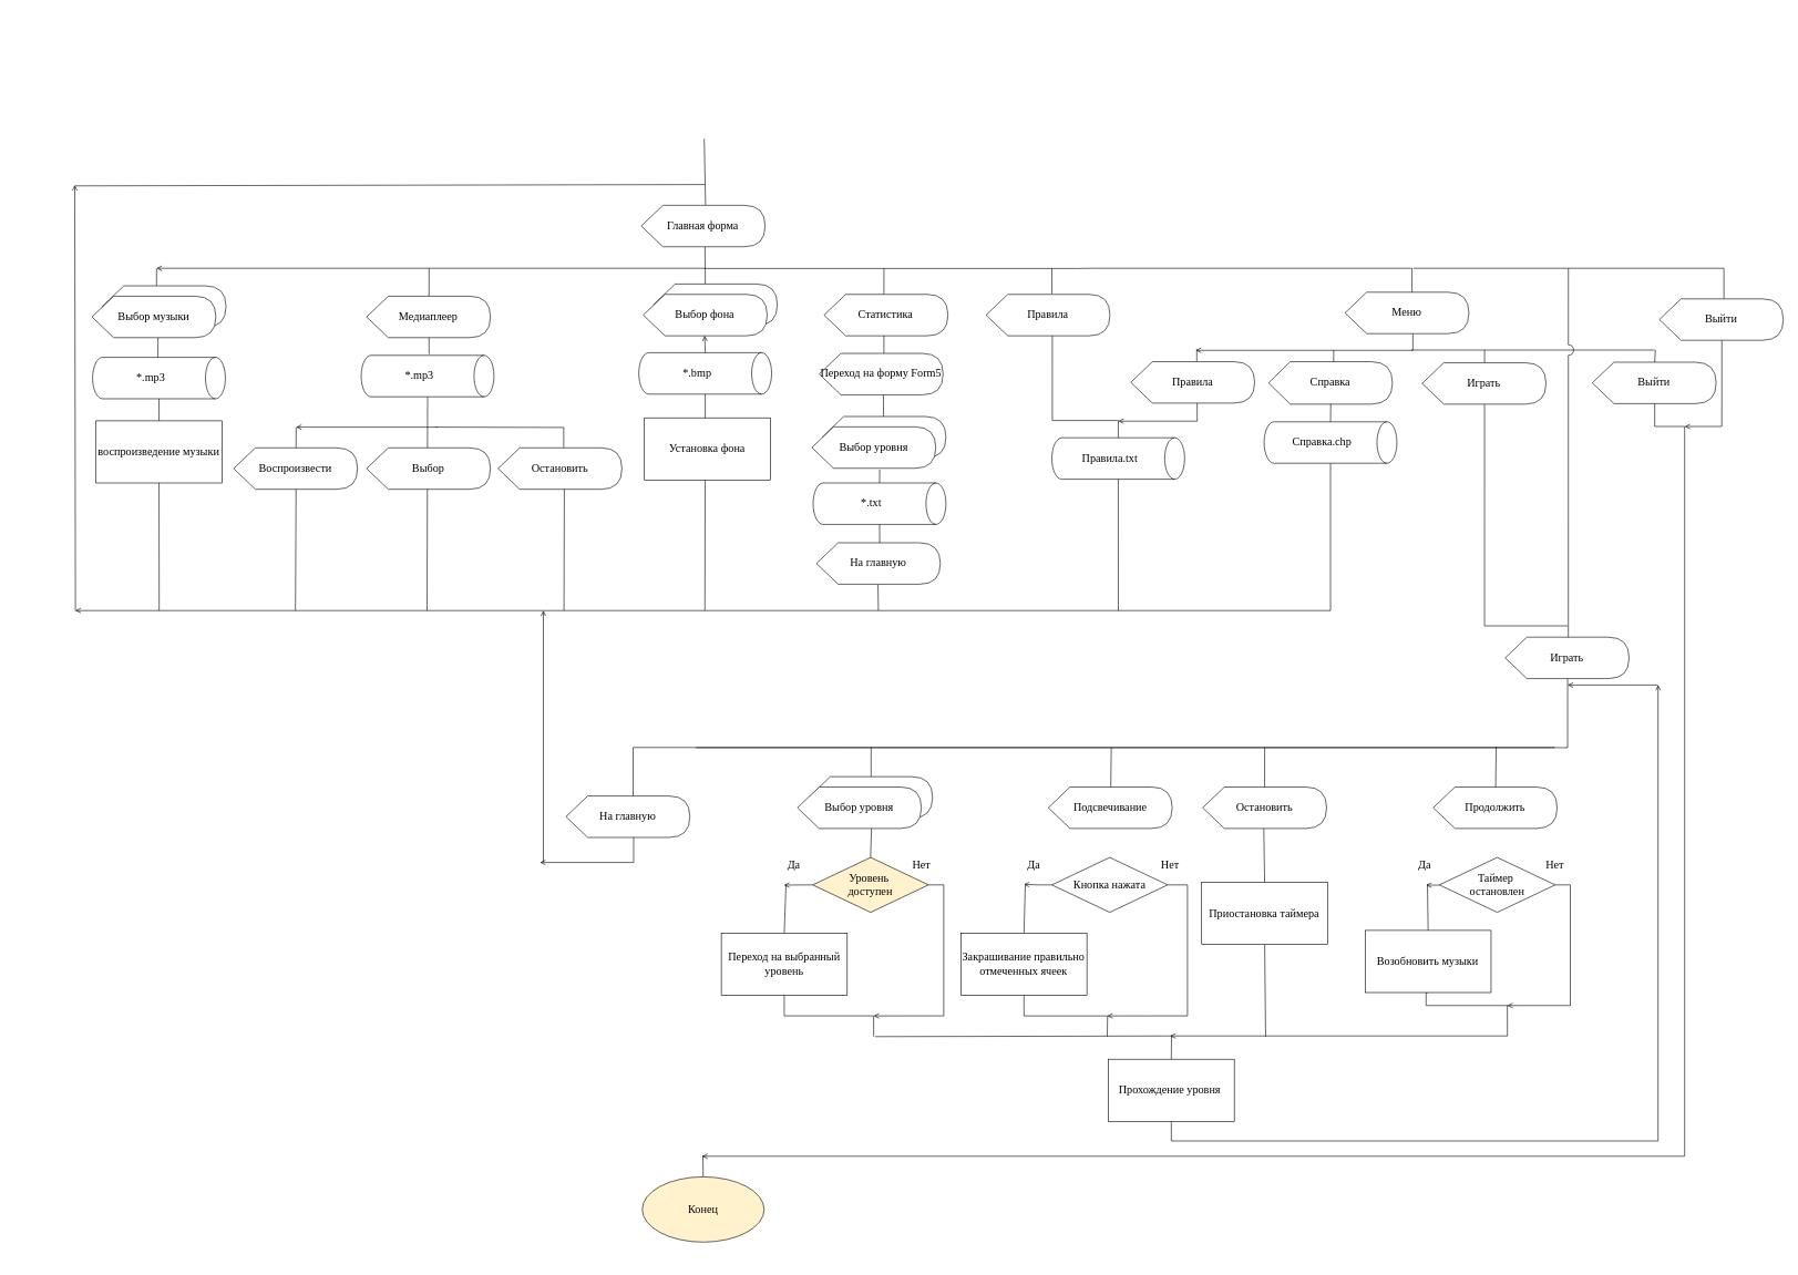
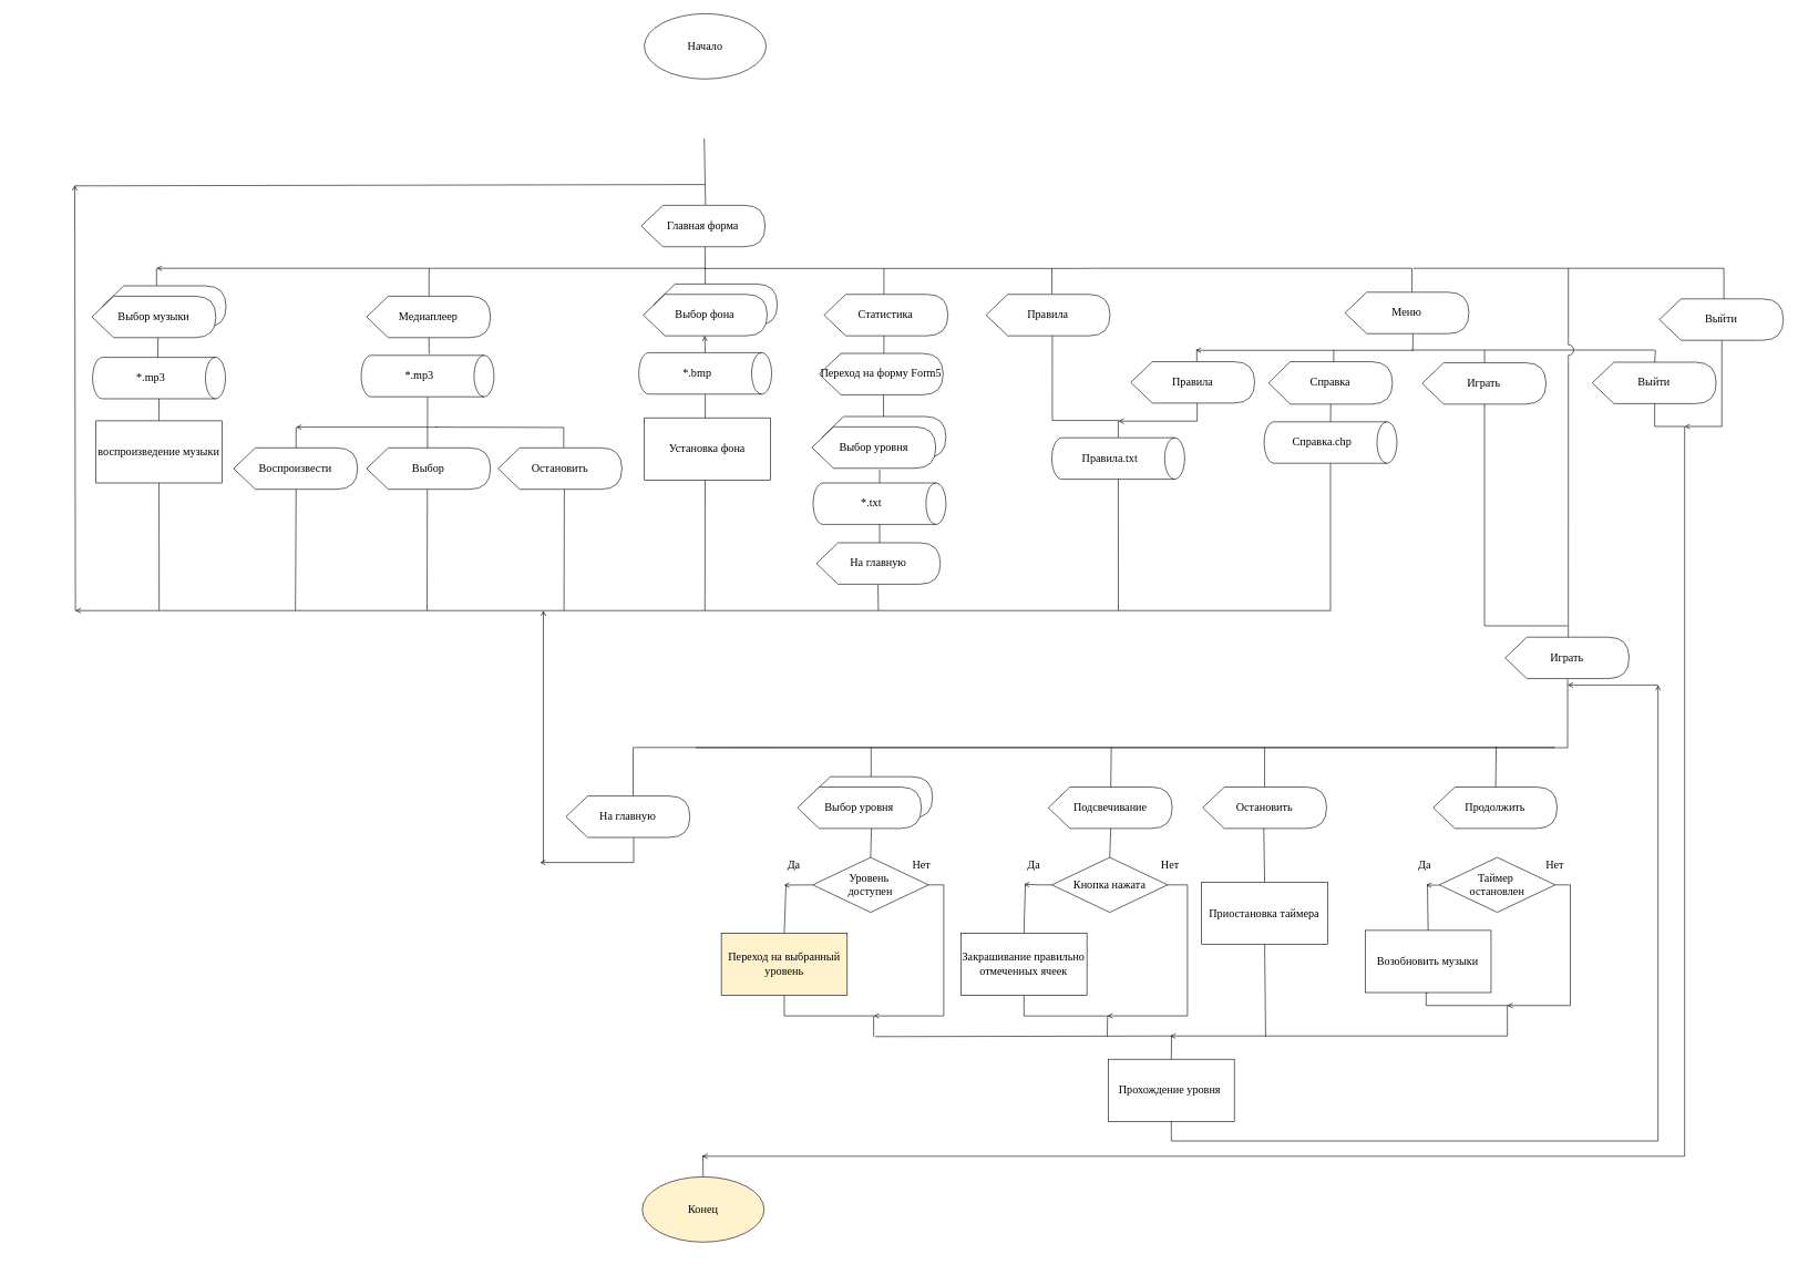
+ <mxCell id="78" value="Начало" style="ellipse;whiteSpace=wrap;html=1;container=0;fontSize=17;fontFamily=ISOCPEUR;" vertex="1" parent="2"><mxGeometry x="948.806" width="183.347" height="98.163" as="geometry" /></mxCell>
+ <mxCell id="90" value="" style="endArrow=none;html=1;rounded=0;exitX=0.5;exitY=0;exitDx=0;exitDy=0;entryX=0;entryY=0;entryDx=93.93;entryDy=62.326;entryPerimeter=0;fontSize=17;fontFamily=ISOCPEUR;" edge="1" parent="2" source="71" target="73"><mxGeometry width="50" height="50" relative="1" as="geometry"><mxPoint x="1625.425" y="1274.117" as="sourcePoint" /><mxPoint x="1625.425" y="1227.372" as="targetPoint" /></mxGeometry></mxCell>
- <mxCell id="68" value="Уровень&amp;nbsp;&lt;div style=&quot;font-size: 17px;&quot;&gt;доступен&lt;/div&gt;" style="rhombus;whiteSpace=wrap;html=1;container=0;fontSize=17;fontFamily=ISOCPEUR;fillColor=#fff2cc;" vertex="1" parent="2"><mxGeometry x="1202.199" y="1269.442" width="174.18" height="82.581" as="geometry" /></mxCell>
+ <mxCell id="68" value="Уровень&amp;nbsp;&lt;div style=&quot;font-size: 17px;&quot;&gt;доступен&lt;/div&gt;" style="rhombus;whiteSpace=wrap;html=1;container=0;fontSize=17;fontFamily=ISOCPEUR;" vertex="1" parent="2"><mxGeometry x="1202.199" y="1269.442" width="174.18" height="82.581" as="geometry" /></mxCell>
- <mxCell id="69" value="Переход на выбранный уровень" style="rounded=0;whiteSpace=wrap;html=1;container=0;fontSize=17;fontFamily=ISOCPEUR;" vertex="1" parent="2"><mxGeometry x="1064.689" y="1383.186" width="189.459" height="93.488" as="geometry" /></mxCell>
+ <mxCell id="69" value="Переход на выбранный уровень" style="rounded=0;whiteSpace=wrap;html=1;container=0;fontSize=17;fontFamily=ISOCPEUR;fillColor=#fff2cc;" vertex="1" parent="2"><mxGeometry x="1064.689" y="1383.186" width="189.459" height="93.488" as="geometry" /></mxCell>
